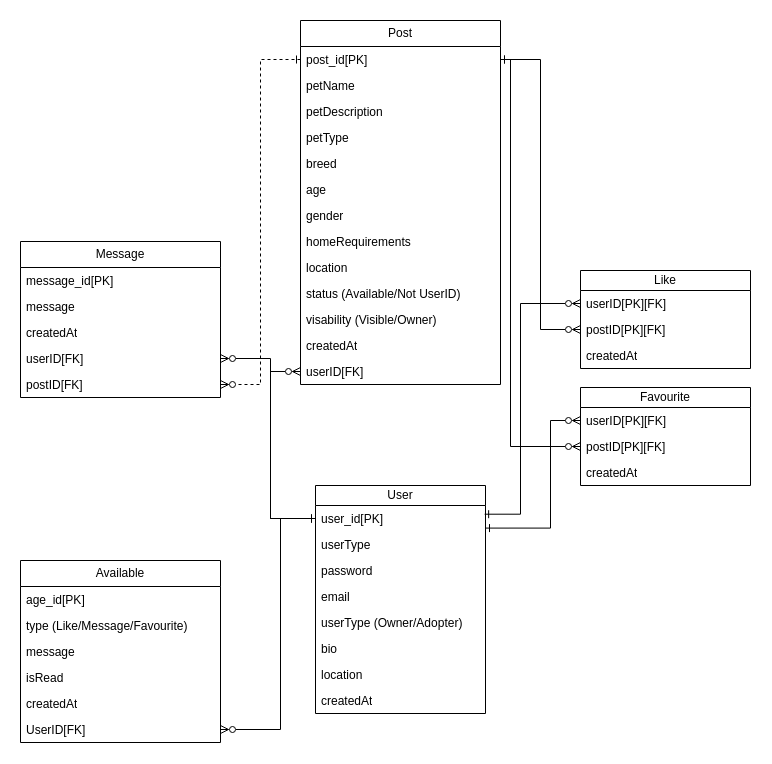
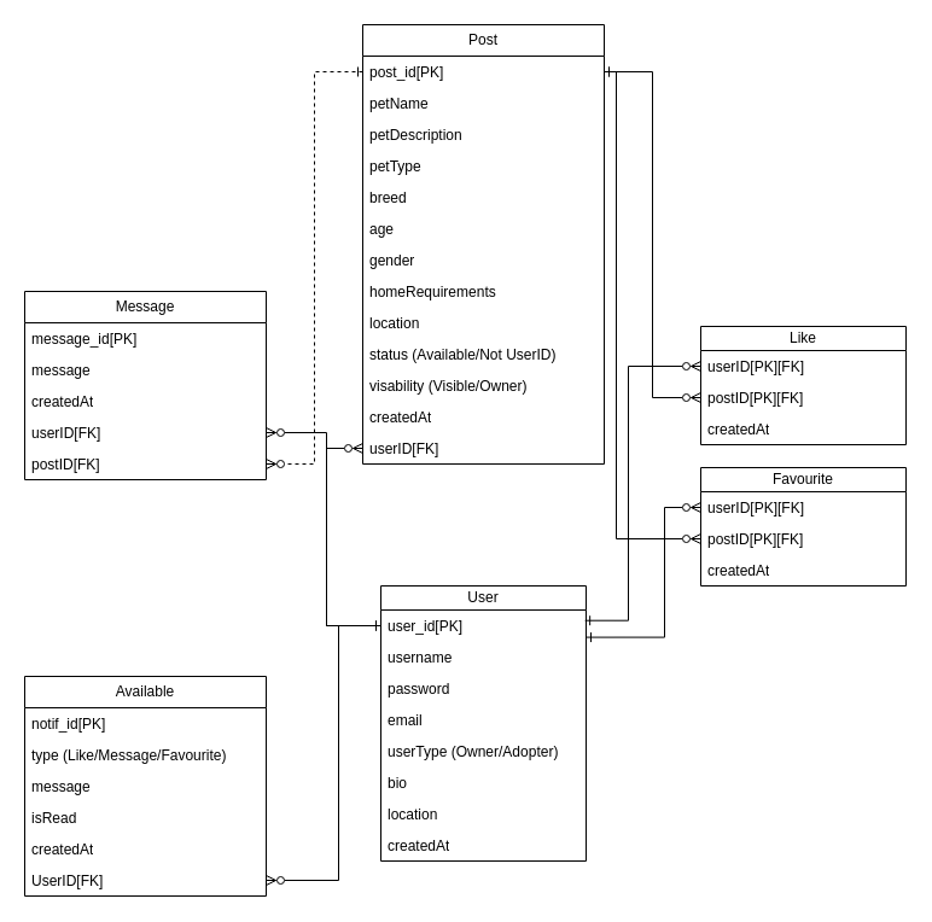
- <mxCell id="4" value="userType" style="text;strokeColor=none;fillColor=none;align=left;verticalAlign=top;spacingLeft=4;spacingRight=4;overflow=hidden;rotatable=0;points=[[0,0.5],[1,0.5]];portConstraint=eastwest;whiteSpace=wrap;html=1;" vertex="1" parent="2"><mxGeometry y="46" width="170" height="26" as="geometry" /></mxCell>
+ <mxCell id="4" value="username" style="text;strokeColor=none;fillColor=none;align=left;verticalAlign=top;spacingLeft=4;spacingRight=4;overflow=hidden;rotatable=0;points=[[0,0.5],[1,0.5]];portConstraint=eastwest;whiteSpace=wrap;html=1;" vertex="1" parent="2"><mxGeometry y="46" width="170" height="26" as="geometry" /></mxCell>
- <mxCell id="40" value="age_id[PK]" style="text;strokeColor=none;fillColor=none;align=left;verticalAlign=top;spacingLeft=4;spacingRight=4;overflow=hidden;rotatable=0;points=[[0,0.5],[1,0.5]];portConstraint=eastwest;whiteSpace=wrap;html=1;" vertex="1" parent="39"><mxGeometry y="26" width="200" height="26" as="geometry" /></mxCell>
+ <mxCell id="40" value="notif_id[PK]" style="text;strokeColor=none;fillColor=none;align=left;verticalAlign=top;spacingLeft=4;spacingRight=4;overflow=hidden;rotatable=0;points=[[0,0.5],[1,0.5]];portConstraint=eastwest;whiteSpace=wrap;html=1;" vertex="1" parent="39"><mxGeometry y="26" width="200" height="26" as="geometry" /></mxCell>
